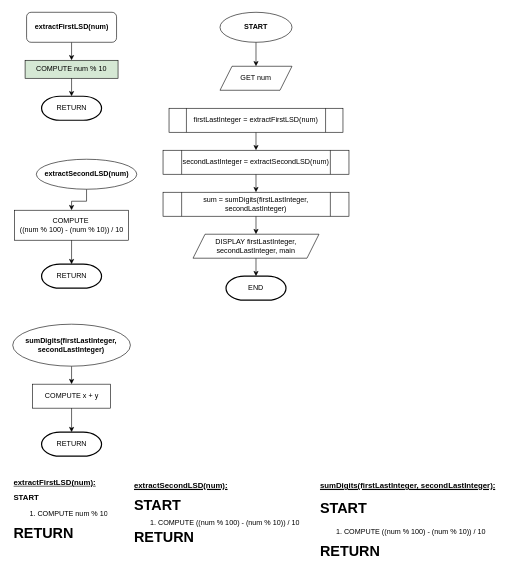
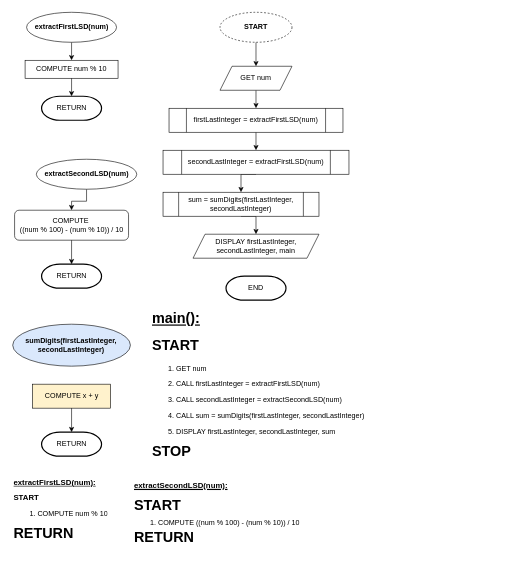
- <mxCell id="16" value="&lt;b&gt;extractFirstLSD(num)&lt;/b&gt;" style="whiteSpace=wrap;html=1;rounded=1;" vertex="1" parent="1"><mxGeometry x="43.5" y="20" width="150" height="50" as="geometry" /></mxCell>
+ <mxCell id="16" value="&lt;b&gt;extractFirstLSD(num)&lt;/b&gt;" style="ellipse;whiteSpace=wrap;html=1;" vertex="1" parent="1"><mxGeometry x="43.5" y="20" width="150" height="50" as="geometry" /></mxCell>
- <mxCell id="3" value="&lt;b&gt;START&lt;/b&gt;" style="ellipse;whiteSpace=wrap;html=1;" vertex="1" parent="1"><mxGeometry x="366" y="20" width="120" height="50" as="geometry" /></mxCell>
+ <mxCell id="3" value="&lt;b&gt;START&lt;/b&gt;" style="ellipse;whiteSpace=wrap;html=1;dashed=1;" vertex="1" parent="1"><mxGeometry x="366" y="20" width="120" height="50" as="geometry" /></mxCell>
- <mxCell id="18" value="COMPUTE num % 10" style="rounded=0;whiteSpace=wrap;html=1;fillColor=#d5e8d4;" vertex="1" parent="1"><mxGeometry x="41" y="100" width="155" height="30" as="geometry" /></mxCell>
+ <mxCell id="18" value="COMPUTE num % 10" style="rounded=0;whiteSpace=wrap;html=1;" vertex="1" parent="1"><mxGeometry x="41" y="100" width="155" height="30" as="geometry" /></mxCell>
+ <mxCell id="4" style="edgeStyle=orthogonalEdgeStyle;rounded=0;orthogonalLoop=1;jettySize=auto;html=1;exitX=0.5;exitY=1;exitDx=0;exitDy=0;entryX=0.5;entryY=0;entryDx=0;entryDy=0;" edge="1" parent="1" source="5" target="7"><mxGeometry relative="1" as="geometry" /></mxCell>
- <mxCell id="9" value="secondLastInteger = extractSecondLSD(num)" style="shape=process;whiteSpace=wrap;html=1;backgroundOutline=1;" vertex="1" parent="1"><mxGeometry x="271" y="250" width="310" height="40" as="geometry" /></mxCell>
+ <mxCell id="9" value="secondLastInteger = extractFirstLSD(num)" style="shape=process;whiteSpace=wrap;html=1;backgroundOutline=1;" vertex="1" parent="1"><mxGeometry x="271" y="250" width="310" height="40" as="geometry" /></mxCell>
- <mxCell id="11" value="sum = sumDigits(firstLastInteger, secondLastInteger)" style="shape=process;whiteSpace=wrap;html=1;backgroundOutline=1;" vertex="1" parent="1"><mxGeometry x="271" y="320" width="310" height="40" as="geometry" /></mxCell>
+ <mxCell id="11" value="sum = sumDigits(firstLastInteger, secondLastInteger)" style="shape=process;whiteSpace=wrap;html=1;backgroundOutline=1;" vertex="1" parent="1"><mxGeometry x="271" y="320" width="260" height="40" as="geometry" /></mxCell>
- <mxCell id="22" value="COMPUTE&amp;nbsp;&lt;div&gt;((num % 100) - (num % 10)) / 10&lt;/div&gt;" style="rounded=0;whiteSpace=wrap;html=1;" vertex="1" parent="1"><mxGeometry x="23.5" y="350" width="190" height="50" as="geometry" /></mxCell>
+ <mxCell id="22" value="COMPUTE&amp;nbsp;&lt;div&gt;((num % 100) - (num % 10)) / 10&lt;/div&gt;" style="whiteSpace=wrap;html=1;rounded=1;" vertex="1" parent="1"><mxGeometry x="23.5" y="350" width="190" height="50" as="geometry" /></mxCell>
- <mxCell id="14" style="edgeStyle=orthogonalEdgeStyle;rounded=0;orthogonalLoop=1;jettySize=auto;html=1;exitX=0.5;exitY=1;exitDx=0;exitDy=0;entryX=0.5;entryY=0;entryDx=0;entryDy=0;entryPerimeter=0;" edge="1" parent="1" source="12" target="13"><mxGeometry relative="1" as="geometry" /></mxCell>
- <mxCell id="26" value="&lt;b&gt;sumDigits(firstLastInteger, secondLastInteger)&lt;/b&gt;" style="ellipse;whiteSpace=wrap;html=1;" vertex="1" parent="1"><mxGeometry x="20.38" y="540" width="196.25" height="70" as="geometry" /></mxCell>
+ <mxCell id="26" value="&lt;b&gt;sumDigits(firstLastInteger, secondLastInteger)&lt;/b&gt;" style="ellipse;whiteSpace=wrap;html=1;fillColor=#dae8fc;" vertex="1" parent="1"><mxGeometry x="20.38" y="540" width="196.25" height="70" as="geometry" /></mxCell>
- <mxCell id="25" style="edgeStyle=orthogonalEdgeStyle;rounded=0;orthogonalLoop=1;jettySize=auto;html=1;exitX=0.5;exitY=1;exitDx=0;exitDy=0;entryX=0.5;entryY=0;entryDx=0;entryDy=0;" edge="1" parent="1" source="26" target="27"><mxGeometry relative="1" as="geometry" /></mxCell>
+ <mxCell id="30" value="&lt;h1 style=&quot;margin-top: 0px;&quot;&gt;&lt;u&gt;main():&lt;/u&gt;&lt;/h1&gt;&lt;h1 style=&quot;margin-top: 0px;&quot;&gt;START&lt;/h1&gt;&lt;p&gt;&lt;span style=&quot;white-space: pre;&quot;&gt;&#09;&lt;/span&gt;1. GET num&lt;br&gt;&lt;/p&gt;&lt;p&gt;&lt;span style=&quot;white-space: pre;&quot;&gt;&#09;&lt;/span&gt;2. CALL firstLastInteger = extractFirstLSD(num)&lt;br&gt;&lt;/p&gt;&lt;p&gt;&lt;span style=&quot;white-space: pre;&quot;&gt;&#09;&lt;/span&gt;3. CALL secondLastInteger = extractSecondLSD(num)&lt;br&gt;&lt;/p&gt;&lt;p&gt;&lt;span style=&quot;white-space: pre;&quot;&gt;&#09;&lt;/span&gt;4. CALL sum = sumDigits(firstLastInteger, secondLastInteger)&lt;br&gt;&lt;/p&gt;&lt;p&gt;&lt;span style=&quot;white-space: pre;&quot;&gt;&#09;&lt;/span&gt;5. DISPLAY firstLastInteger, secondLastInteger, sum&lt;br&gt;&lt;/p&gt;&lt;h1 style=&quot;margin-top: 0px;&quot;&gt;STOP&lt;/h1&gt;" style="text;html=1;whiteSpace=wrap;overflow=hidden;rounded=0;" vertex="1" parent="1"><mxGeometry x="251" y="510" width="380" height="260" as="geometry" /></mxCell>
- <mxCell id="27" value="COMPUTE&amp;nbsp;&lt;span style=&quot;background-color: initial;&quot;&gt;x + y&lt;/span&gt;" style="rounded=0;whiteSpace=wrap;html=1;" vertex="1" parent="1"><mxGeometry x="53.5" y="640" width="130" height="40" as="geometry" /></mxCell>
+ <mxCell id="27" value="COMPUTE&amp;nbsp;&lt;span style=&quot;background-color: initial;&quot;&gt;x + y&lt;/span&gt;" style="rounded=0;whiteSpace=wrap;html=1;fillColor=#fff2cc;" vertex="1" parent="1"><mxGeometry x="53.5" y="640" width="130" height="40" as="geometry" /></mxCell>
- <mxCell id="33" value="&lt;h1 style=&quot;margin-top: 0px; line-height: 70%;&quot;&gt;&lt;u&gt;&lt;font style=&quot;font-size: 13px;&quot;&gt;sumDigits(firstLastInteger, secondLastInteger):&lt;/font&gt;&lt;/u&gt;&lt;/h1&gt;&lt;h1 style=&quot;margin-top: 0px;&quot;&gt;START&lt;/h1&gt;&lt;p&gt;&lt;span style=&quot;white-space: pre;&quot;&gt;&#09;&lt;/span&gt;1. COMPUTE ((num % 100) - (num % 10)) / 10&lt;/p&gt;&lt;h1 style=&quot;margin-top: 0px;&quot;&gt;RETURN&lt;/h1&gt;" style="text;html=1;whiteSpace=wrap;overflow=hidden;rounded=0;" vertex="1" parent="1"><mxGeometry x="531" y="790" width="300" height="160" as="geometry" /></mxCell>
